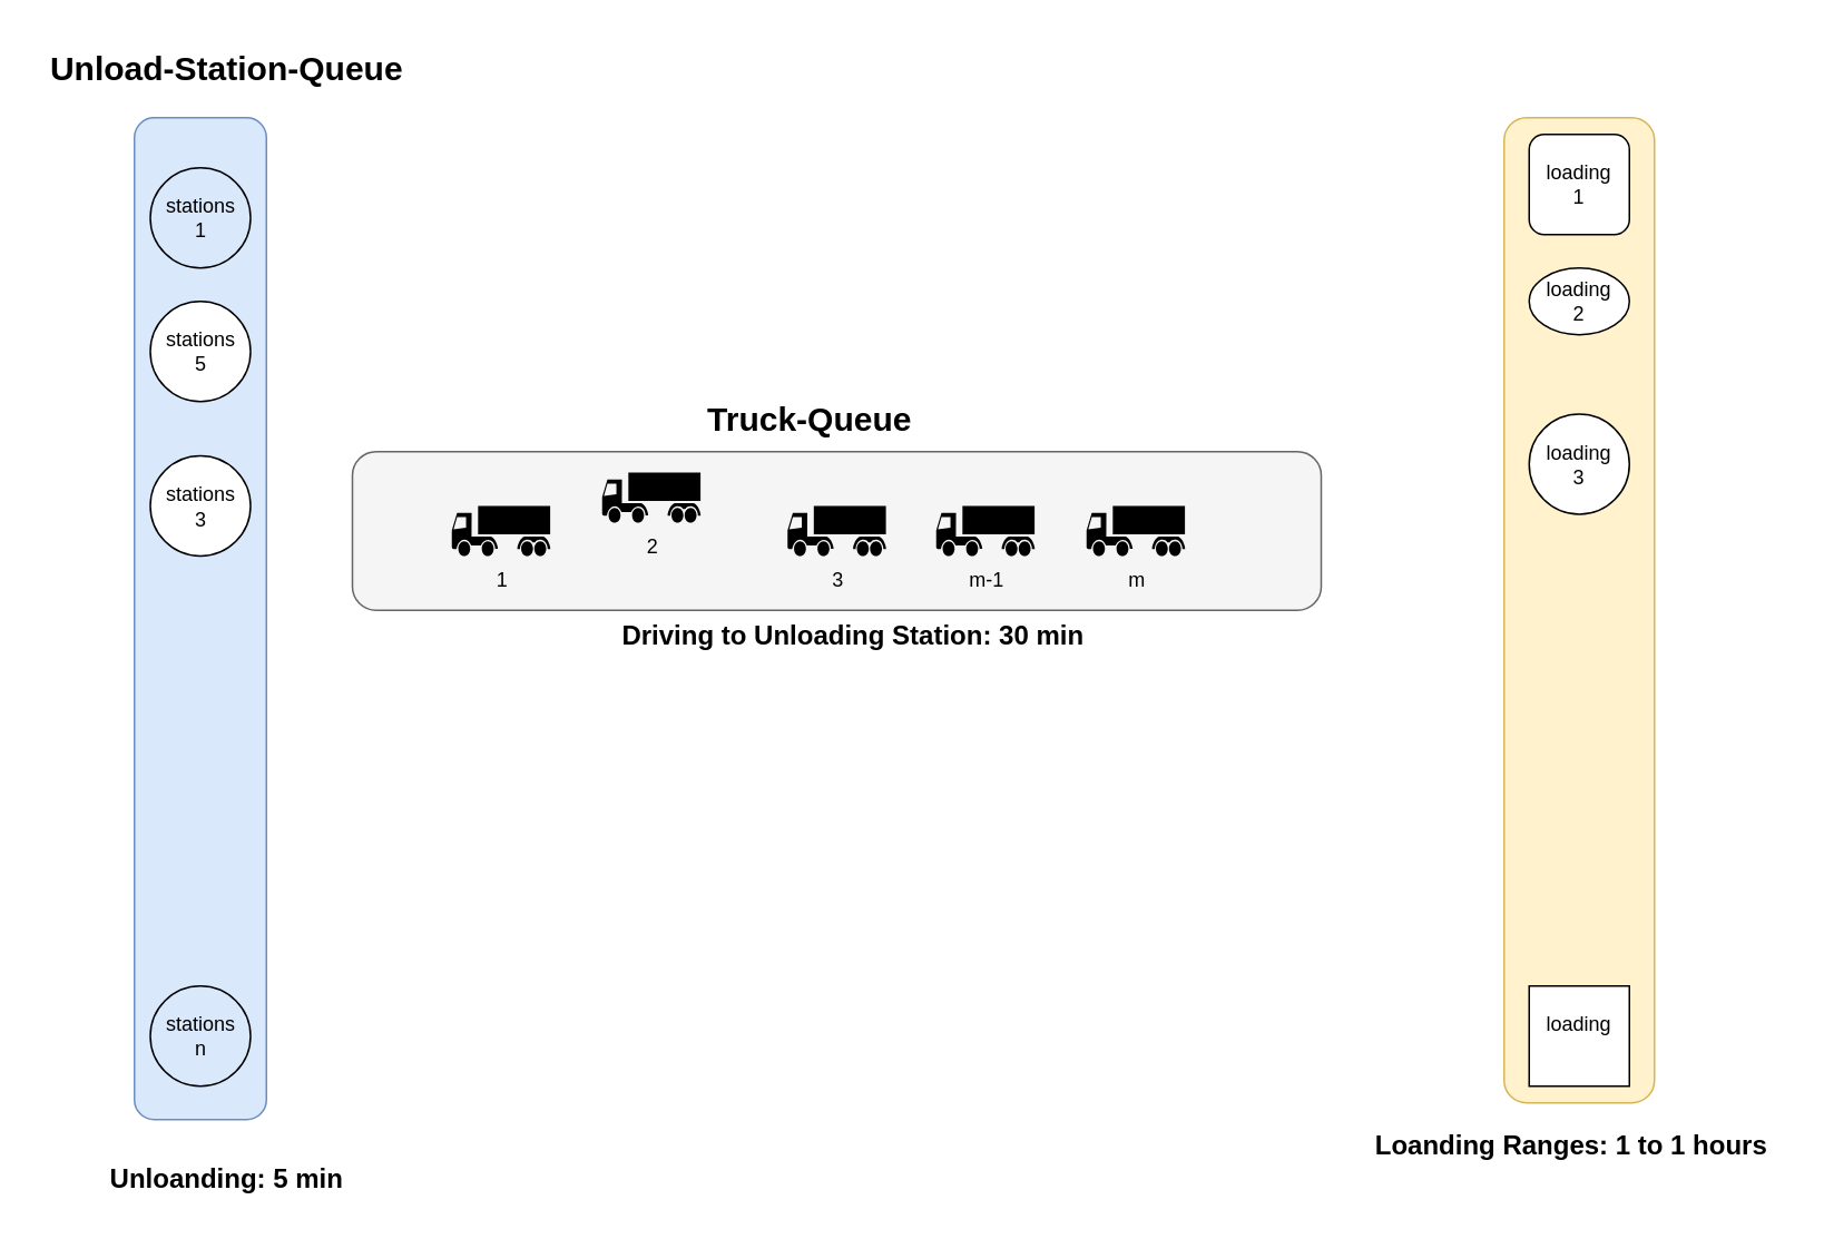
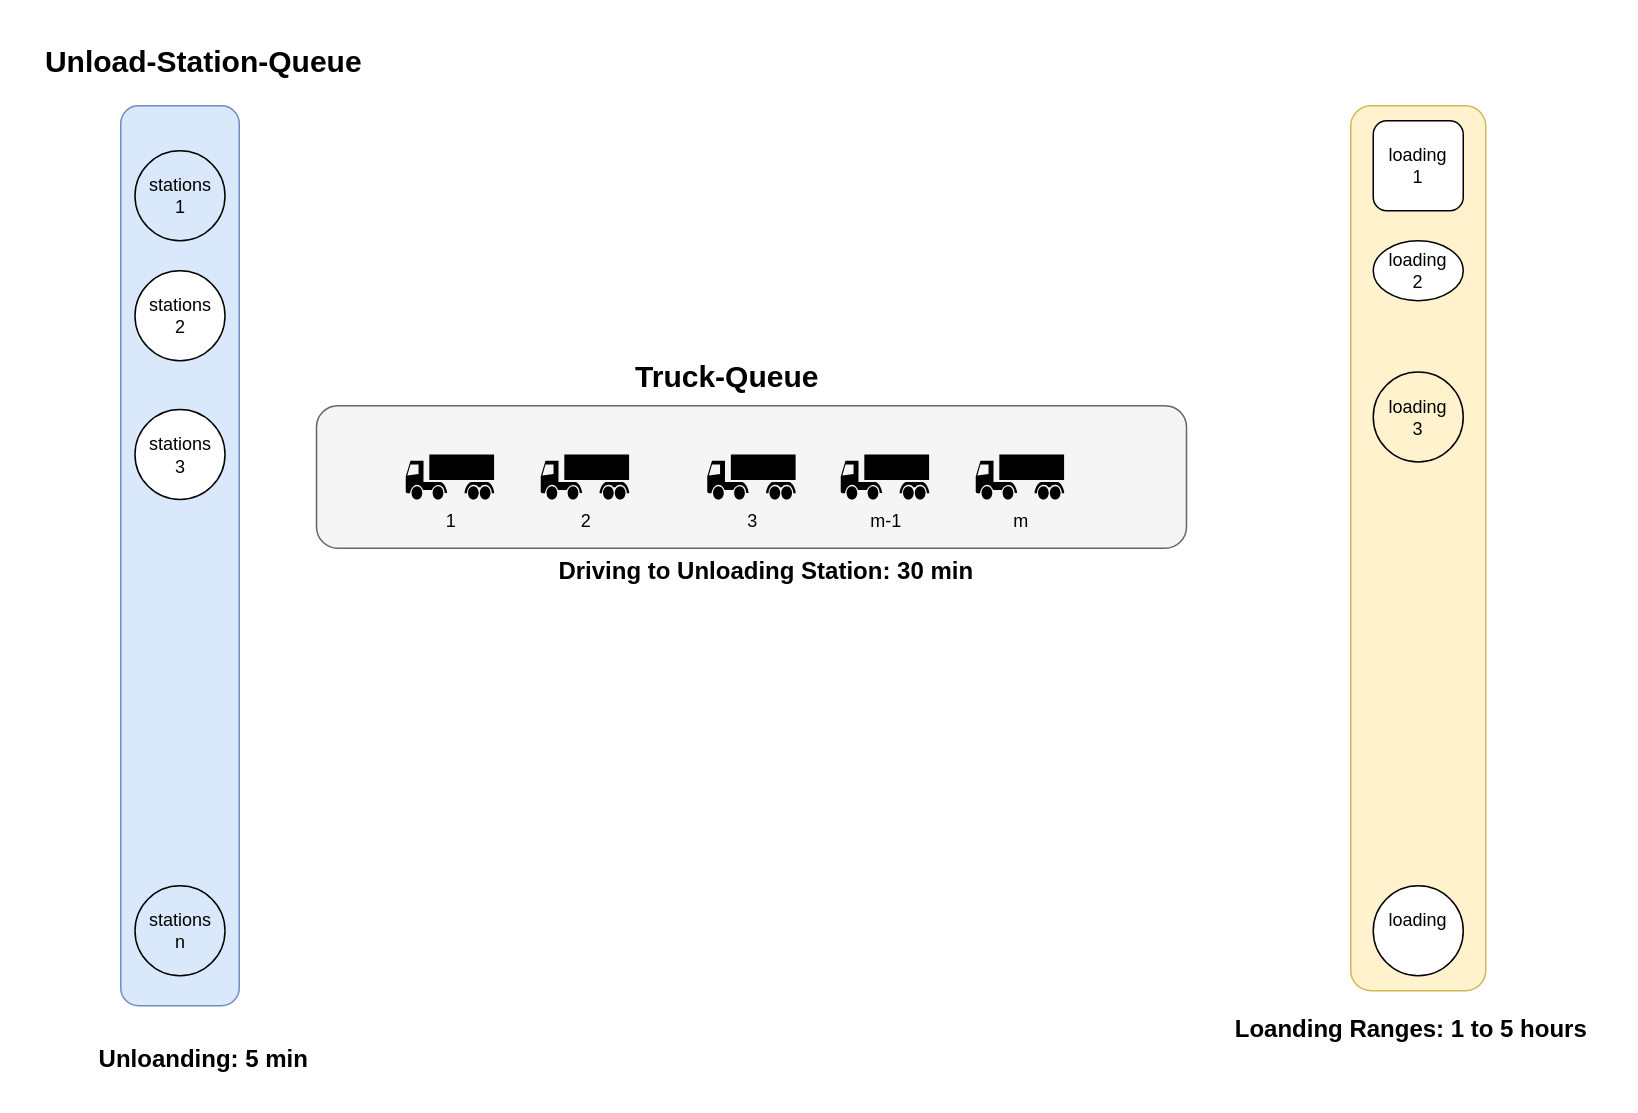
- <mxCell id="13" value="stations&lt;div&gt;5&lt;/div&gt;" style="ellipse;whiteSpace=wrap;html=1;aspect=fixed;" vertex="1" parent="1"><mxGeometry x="89.5" y="180" width="60" height="60" as="geometry" /></mxCell>
+ <mxCell id="13" value="stations&lt;div&gt;2&lt;/div&gt;" style="ellipse;whiteSpace=wrap;html=1;aspect=fixed;" vertex="1" parent="1"><mxGeometry x="89.5" y="180" width="60" height="60" as="geometry" /></mxCell>
- <mxCell id="18" value="loading&lt;div&gt;3&lt;/div&gt;" style="ellipse;whiteSpace=wrap;html=1;aspect=fixed;" vertex="1" parent="1"><mxGeometry x="915" y="247.5" width="60" height="60" as="geometry" /></mxCell>
+ <mxCell id="18" value="loading&lt;div&gt;3&lt;/div&gt;" style="ellipse;whiteSpace=wrap;html=1;aspect=fixed;fillColor=#fff2cc;" vertex="1" parent="1"><mxGeometry x="915" y="247.5" width="60" height="60" as="geometry" /></mxCell>
- <mxCell id="7" value="2" style="shape=mxgraph.signs.transportation.truck_7;html=1;pointerEvents=1;fillColor=#000000;strokeColor=none;verticalLabelPosition=bottom;verticalAlign=top;align=center;" vertex="1" parent="1"><mxGeometry x="360" y="282.5" width="59" height="30" as="geometry" /></mxCell>
+ <mxCell id="7" value="2" style="shape=mxgraph.signs.transportation.truck_7;html=1;pointerEvents=1;fillColor=#000000;strokeColor=none;verticalLabelPosition=bottom;verticalAlign=top;align=center;" vertex="1" parent="1"><mxGeometry x="360" y="302.5" width="59" height="30" as="geometry" /></mxCell>
- <mxCell id="19" value="loading&lt;div&gt;&lt;br&gt;&lt;/div&gt;" style="whiteSpace=wrap;html=1;aspect=fixed;rounded=0;" vertex="1" parent="1"><mxGeometry x="915" y="590" width="60" height="60" as="geometry" /></mxCell>
+ <mxCell id="19" value="loading&lt;div&gt;&lt;br&gt;&lt;/div&gt;" style="ellipse;whiteSpace=wrap;html=1;aspect=fixed;" vertex="1" parent="1"><mxGeometry x="915" y="590" width="60" height="60" as="geometry" /></mxCell>
- <mxCell id="20" value="&lt;b&gt;&lt;font style=&quot;font-size: 16px;&quot;&gt;Loanding Ranges: 1 to 1 hours&lt;/font&gt;&lt;/b&gt;" style="text;html=1;align=center;verticalAlign=middle;resizable=0;points=[];autosize=1;strokeColor=none;fillColor=none;" vertex="1" parent="1"><mxGeometry x="810" y="670" width="260" height="30" as="geometry" /></mxCell>
+ <mxCell id="20" value="&lt;b&gt;&lt;font style=&quot;font-size: 16px;&quot;&gt;Loanding Ranges: 1 to 5 hours&lt;/font&gt;&lt;/b&gt;" style="text;html=1;align=center;verticalAlign=middle;resizable=0;points=[];autosize=1;strokeColor=none;fillColor=none;" vertex="1" parent="1"><mxGeometry x="810" y="670" width="260" height="30" as="geometry" /></mxCell>
